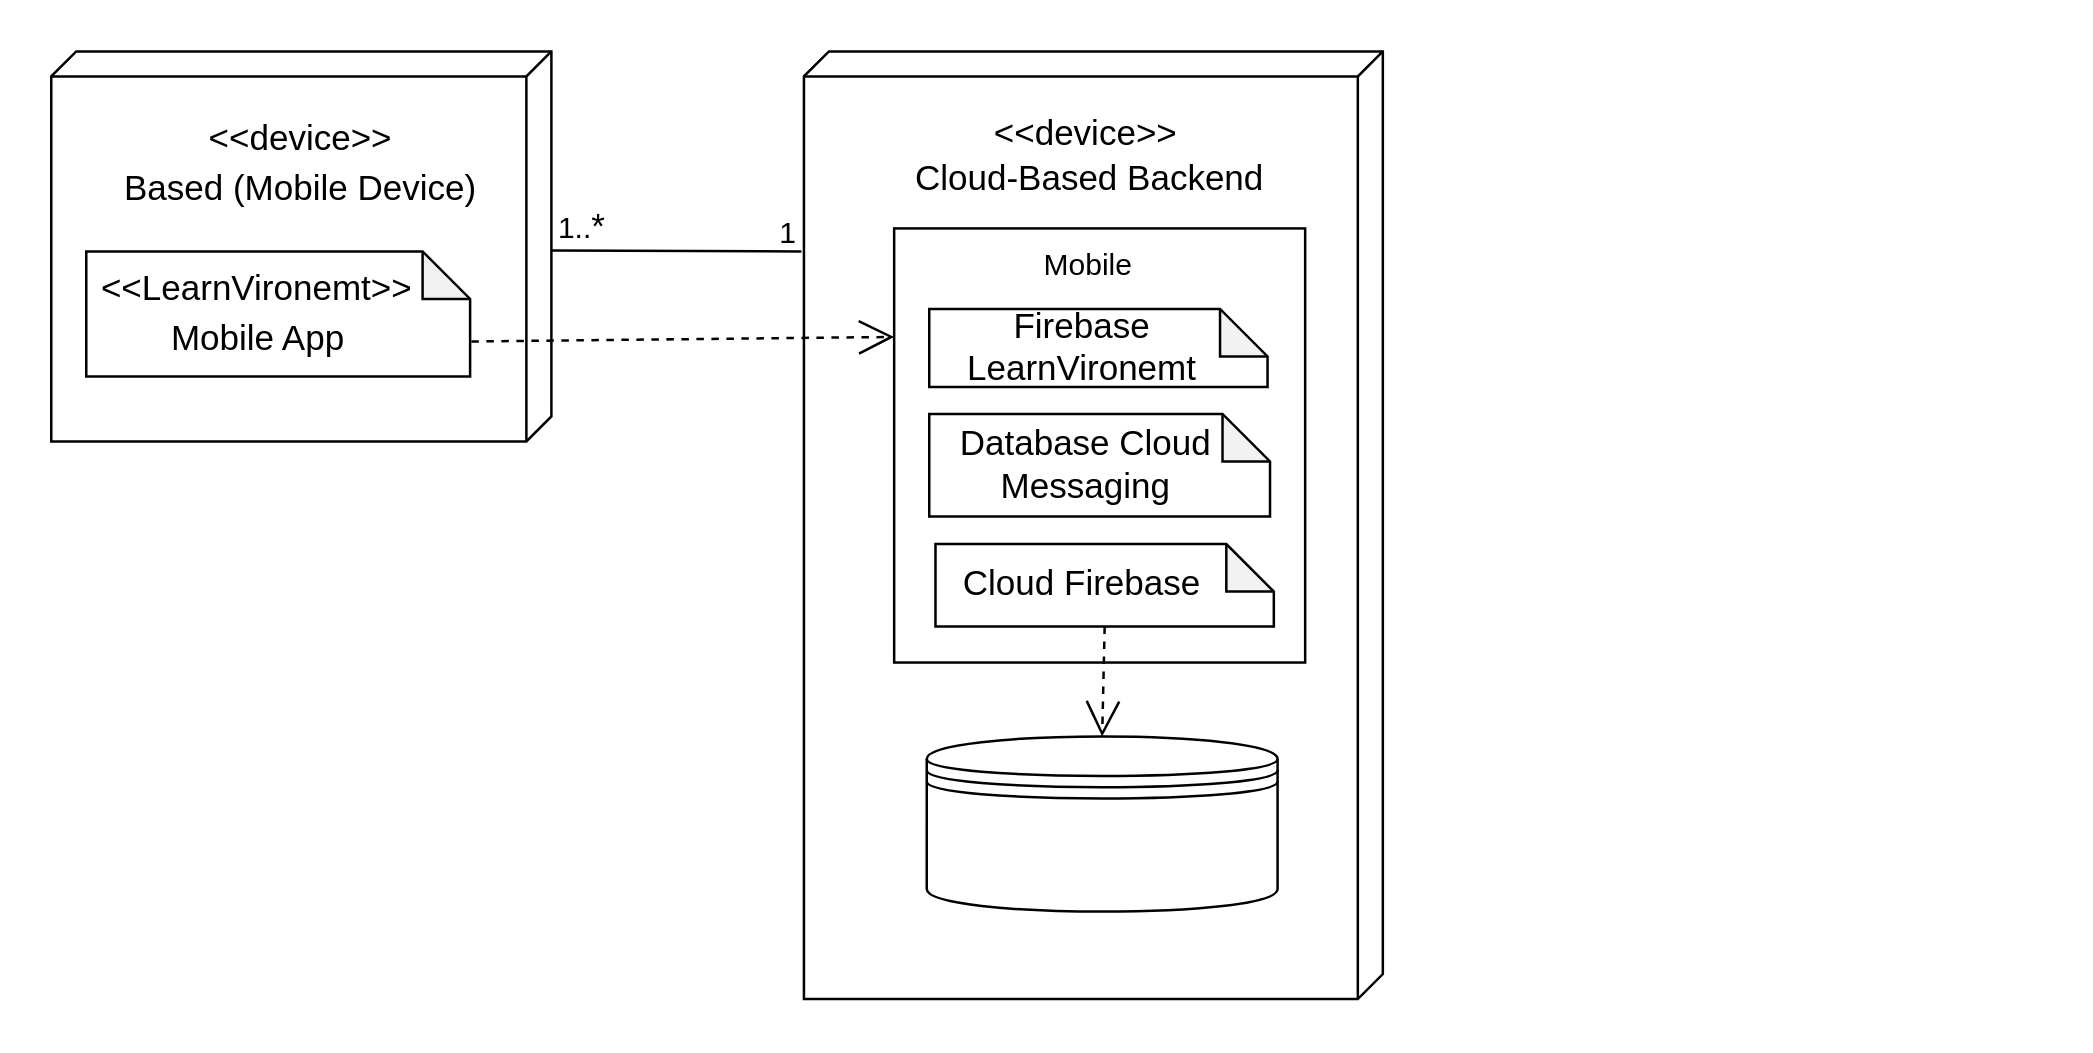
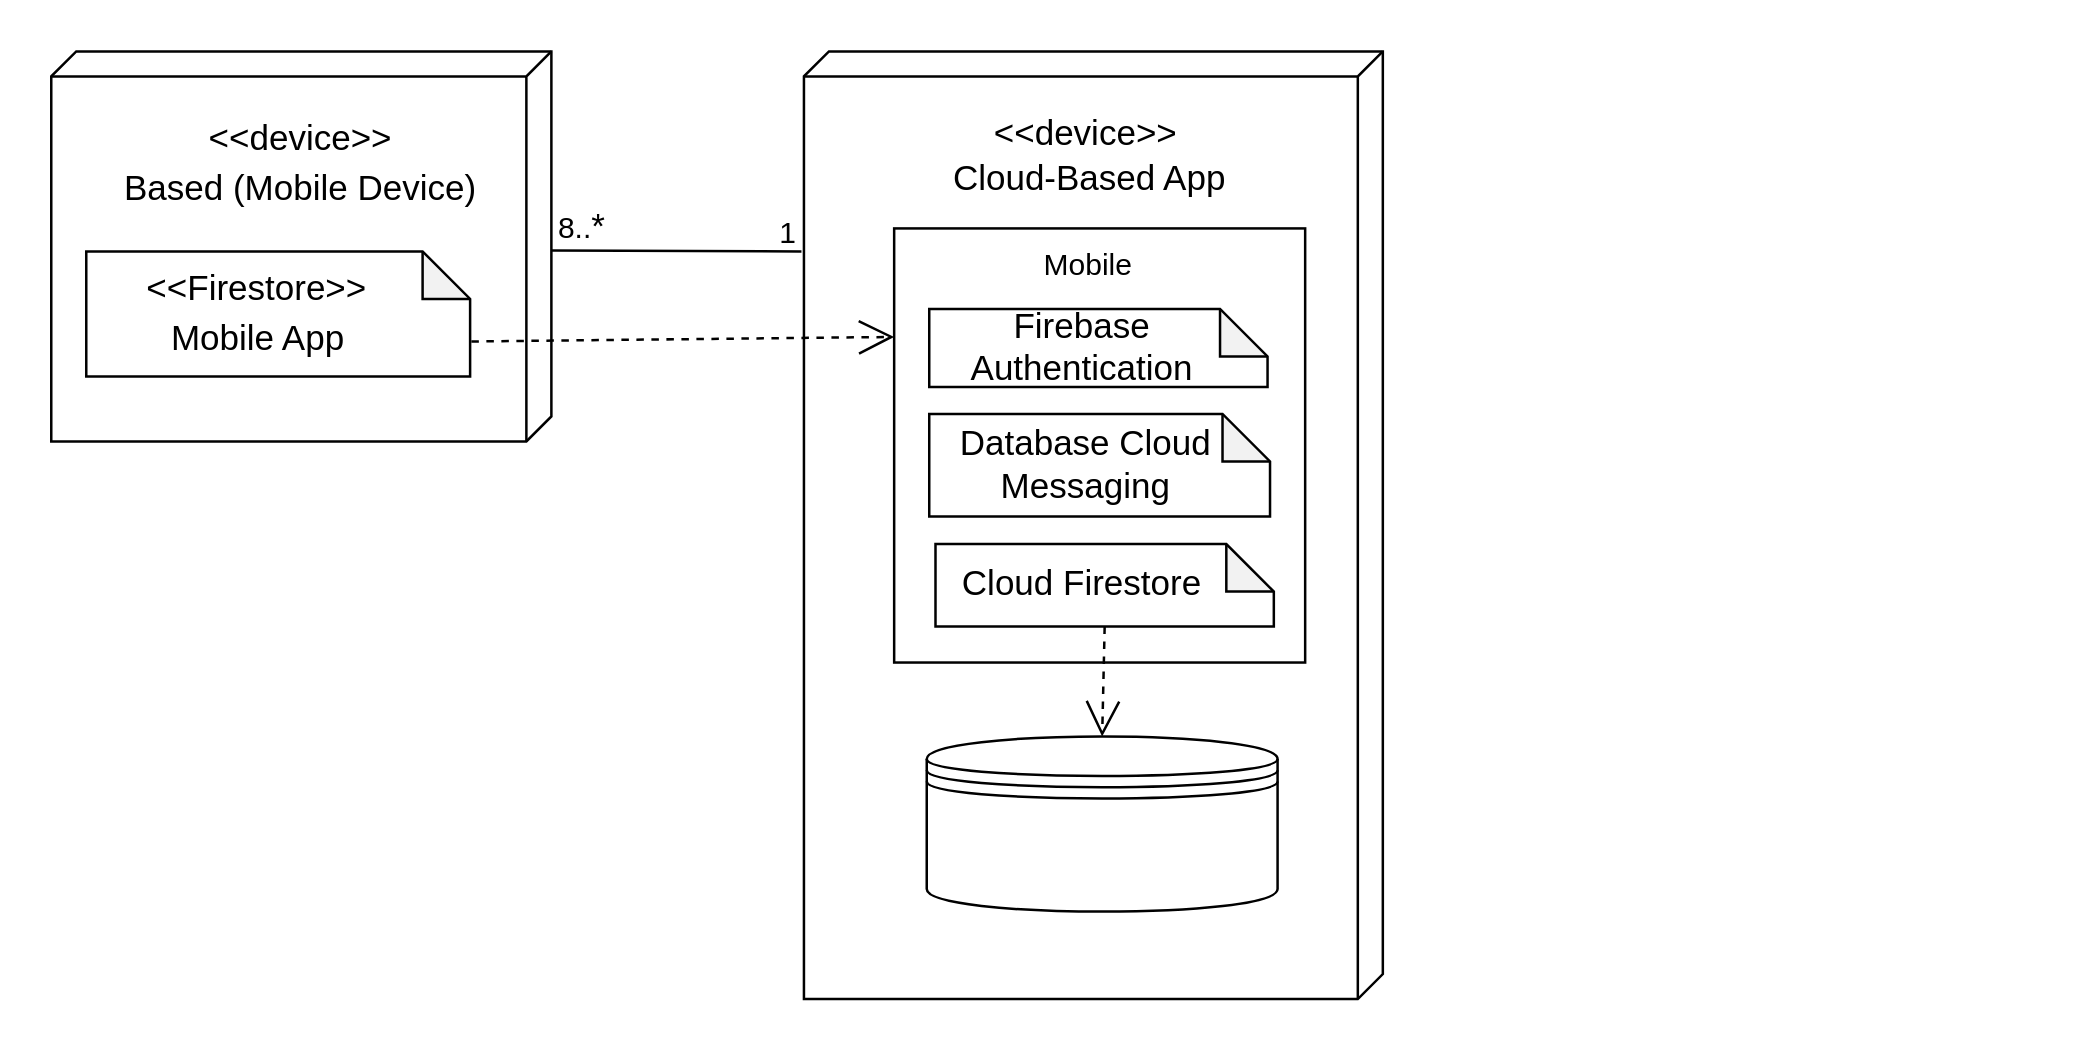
- <mxCell id="7" value="&lt;font style=&quot;font-size: 14px;&quot;&gt;Cloud-Based Backend&amp;nbsp;&lt;/font&gt;" style="text;html=1;align=center;verticalAlign=middle;whiteSpace=wrap;rounded=0;" parent="4" vertex="1"><mxGeometry x="42.092" y="36" width="147.07" height="30" as="geometry" /></mxCell>
+ <mxCell id="7" value="&lt;font style=&quot;font-size: 14px;&quot;&gt;Cloud-Based App&amp;nbsp;&lt;/font&gt;" style="text;html=1;align=center;verticalAlign=middle;whiteSpace=wrap;rounded=0;" parent="4" vertex="1"><mxGeometry x="42.092" y="36" width="147.07" height="30" as="geometry" /></mxCell>
- <mxCell id="32" value="1..&lt;font style=&quot;font-size: 14px;&quot;&gt;*&lt;/font&gt;" style="text;html=1;align=center;verticalAlign=middle;whiteSpace=wrap;rounded=0;" parent="3" vertex="1"><mxGeometry x="205" y="60" width="15" height="20" as="geometry" /></mxCell>
+ <mxCell id="32" value="8..&lt;font style=&quot;font-size: 14px;&quot;&gt;*&lt;/font&gt;" style="text;html=1;align=center;verticalAlign=middle;whiteSpace=wrap;rounded=0;" parent="3" vertex="1"><mxGeometry x="205" y="60" width="15" height="20" as="geometry" /></mxCell>
- <mxCell id="27" value="&lt;font style=&quot;font-size: 14px;&quot;&gt;&amp;lt;&amp;lt;LearnVironemt&amp;gt;&amp;gt;&lt;/font&gt;" style="text;html=1;align=center;verticalAlign=middle;whiteSpace=wrap;rounded=0;" parent="22" vertex="1"><mxGeometry x="33" y="80" width="99" height="30" as="geometry" /></mxCell>
+ <mxCell id="27" value="&lt;font style=&quot;font-size: 14px;&quot;&gt;&amp;lt;&amp;lt;Firestore&amp;gt;&amp;gt;&lt;/font&gt;" style="text;html=1;align=center;verticalAlign=middle;whiteSpace=wrap;rounded=0;" parent="22" vertex="1"><mxGeometry x="33" y="80" width="99" height="30" as="geometry" /></mxCell>
- <mxCell id="11" value="&lt;span style=&quot;font-size: 14px;&quot;&gt;Firebase LearnVironemt&lt;/span&gt;" style="text;html=1;align=center;verticalAlign=middle;whiteSpace=wrap;rounded=0;" parent="8" vertex="1"><mxGeometry x="-2.004" y="15" width="139.303" height="18.72" as="geometry" /></mxCell>
+ <mxCell id="11" value="&lt;span style=&quot;font-size: 14px;&quot;&gt;Firebase Authentication&lt;/span&gt;" style="text;html=1;align=center;verticalAlign=middle;whiteSpace=wrap;rounded=0;" parent="8" vertex="1"><mxGeometry x="-2.004" y="15" width="139.303" height="18.72" as="geometry" /></mxCell>
- <mxCell id="15" value="&lt;span style=&quot;font-size: 14px;&quot;&gt;Cloud Firebase&lt;/span&gt;" style="text;html=1;align=center;verticalAlign=middle;whiteSpace=wrap;rounded=0;" parent="13" vertex="1"><mxGeometry x="-4.009" y="5.923" width="139.303" height="19.8" as="geometry" /></mxCell>
+ <mxCell id="15" value="&lt;span style=&quot;font-size: 14px;&quot;&gt;Cloud Firestore&lt;/span&gt;" style="text;html=1;align=center;verticalAlign=middle;whiteSpace=wrap;rounded=0;" parent="13" vertex="1"><mxGeometry x="-4.009" y="5.923" width="139.303" height="19.8" as="geometry" /></mxCell>
